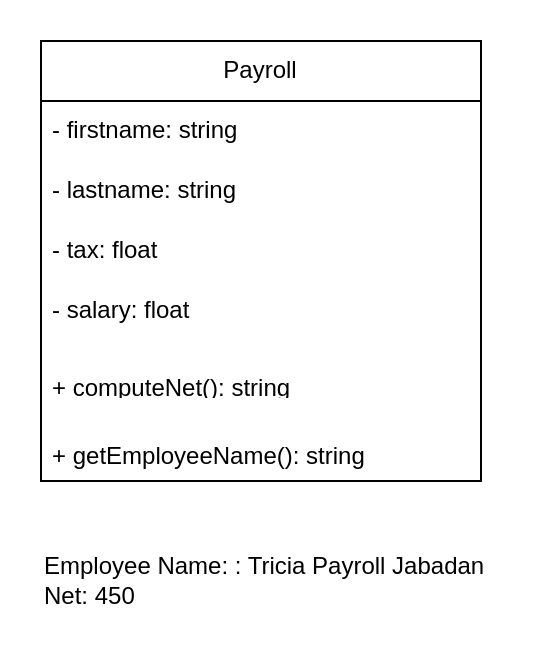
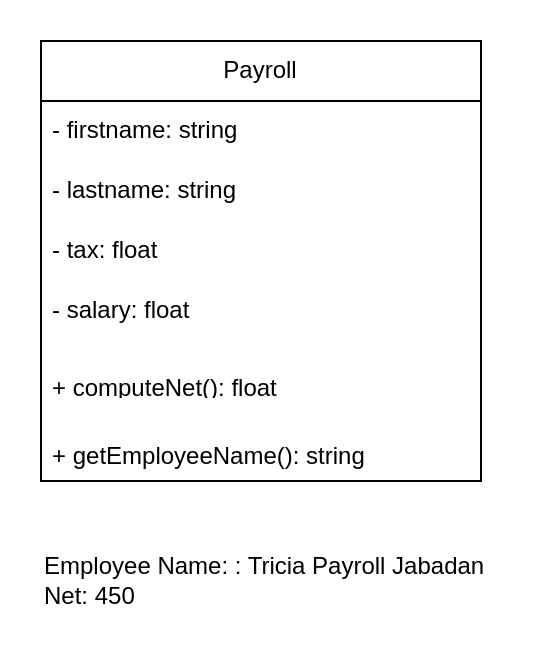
- <mxCell id="7" value="&lt;br&gt;+ computeNet(): string&amp;nbsp;" style="text;strokeColor=none;fillColor=none;align=left;verticalAlign=middle;spacingLeft=4;spacingRight=4;overflow=hidden;points=[[0,0.5],[1,0.5]];portConstraint=eastwest;rotatable=0;whiteSpace=wrap;html=1;" parent="2" vertex="1"><mxGeometry y="150" width="220" height="30" as="geometry" /></mxCell>
+ <mxCell id="7" value="&lt;br&gt;+ computeNet(): float&amp;nbsp;" style="text;strokeColor=none;fillColor=none;align=left;verticalAlign=middle;spacingLeft=4;spacingRight=4;overflow=hidden;points=[[0,0.5],[1,0.5]];portConstraint=eastwest;rotatable=0;whiteSpace=wrap;html=1;" parent="2" vertex="1"><mxGeometry y="150" width="220" height="30" as="geometry" /></mxCell>
